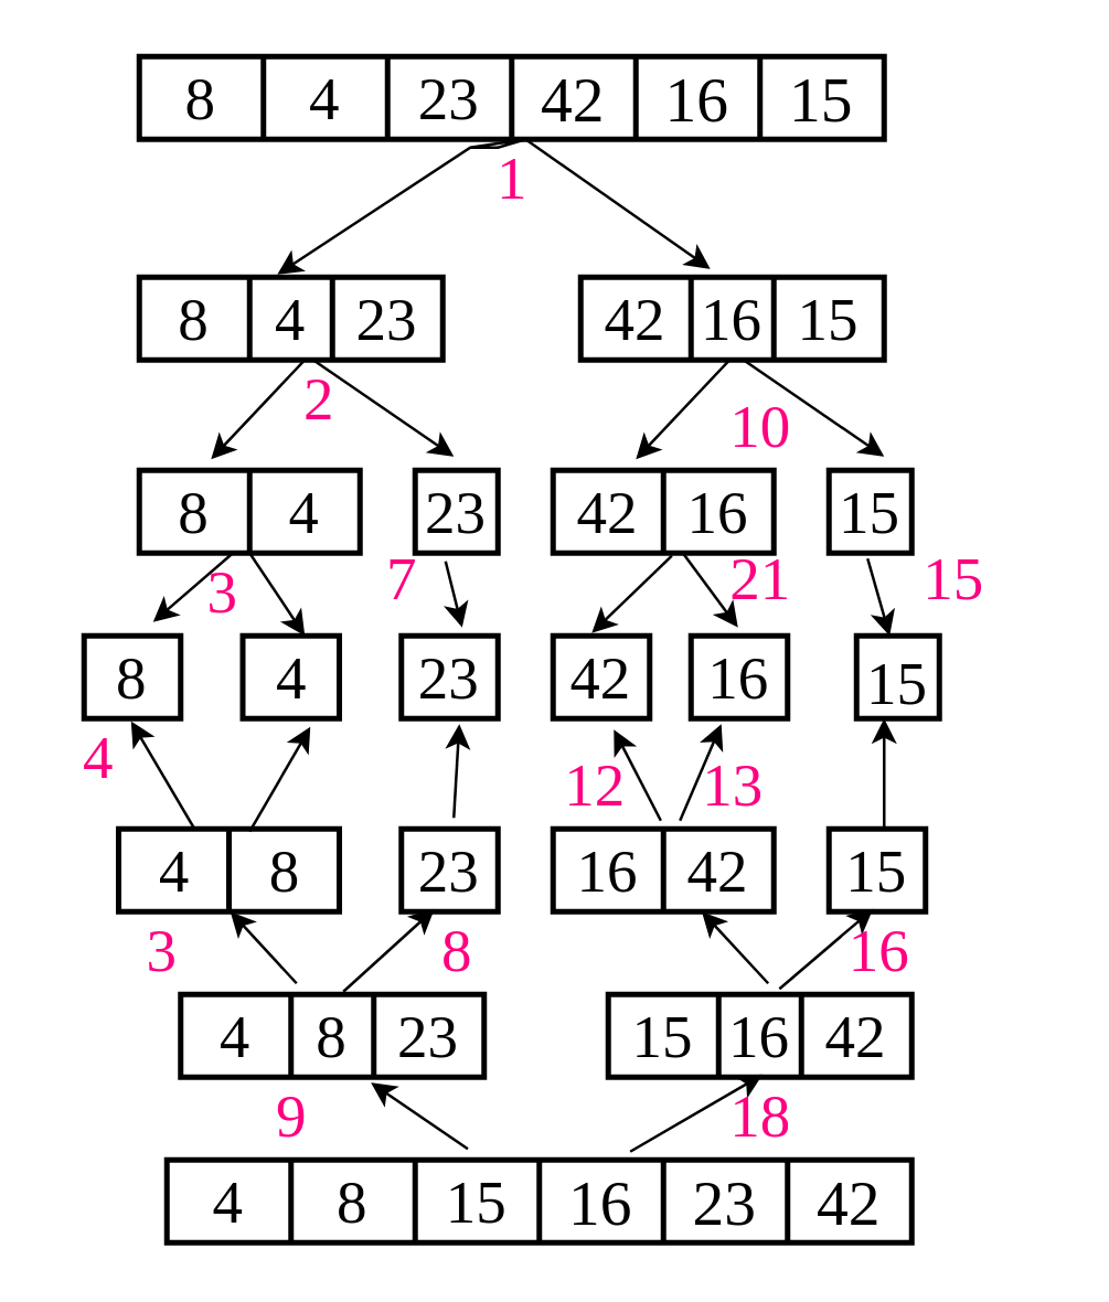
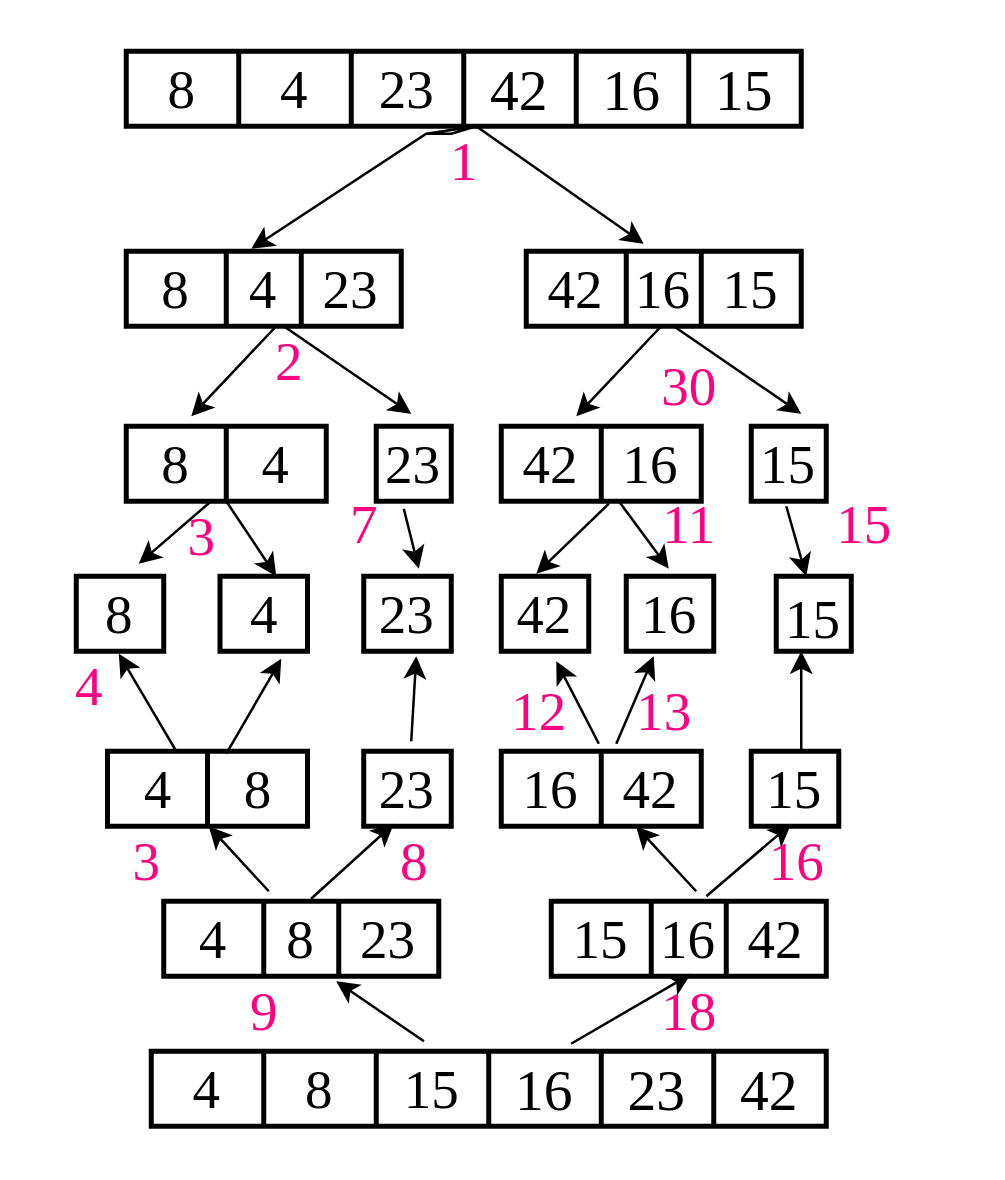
- <mxCell id="125" value="&lt;font color=&quot;#ff0080&quot;&gt;10&lt;/font&gt;" style="text;html=1;align=center;verticalAlign=middle;resizable=0;points=[];autosize=1;strokeColor=none;fillColor=none;fontSize=22;fontFamily=Comic Sans MS;" vertex="1" parent="1"><mxGeometry x="255" y="140" width="40" height="30" as="geometry" /></mxCell>
+ <mxCell id="125" value="&lt;font color=&quot;#ff0080&quot;&gt;30&lt;/font&gt;" style="text;html=1;align=center;verticalAlign=middle;resizable=0;points=[];autosize=1;strokeColor=none;fillColor=none;fontSize=22;fontFamily=Comic Sans MS;" vertex="1" parent="1"><mxGeometry x="255" y="140" width="40" height="30" as="geometry" /></mxCell>
- <mxCell id="126" value="&lt;font color=&quot;#ff0080&quot;&gt;21&lt;/font&gt;" style="text;html=1;align=center;verticalAlign=middle;resizable=0;points=[];autosize=1;strokeColor=none;fillColor=none;fontSize=22;fontFamily=Comic Sans MS;" vertex="1" parent="1"><mxGeometry x="255" y="195" width="40" height="30" as="geometry" /></mxCell>
+ <mxCell id="126" value="&lt;font color=&quot;#ff0080&quot;&gt;11&lt;/font&gt;" style="text;html=1;align=center;verticalAlign=middle;resizable=0;points=[];autosize=1;strokeColor=none;fillColor=none;fontSize=22;fontFamily=Comic Sans MS;" vertex="1" parent="1"><mxGeometry x="255" y="195" width="40" height="30" as="geometry" /></mxCell>
